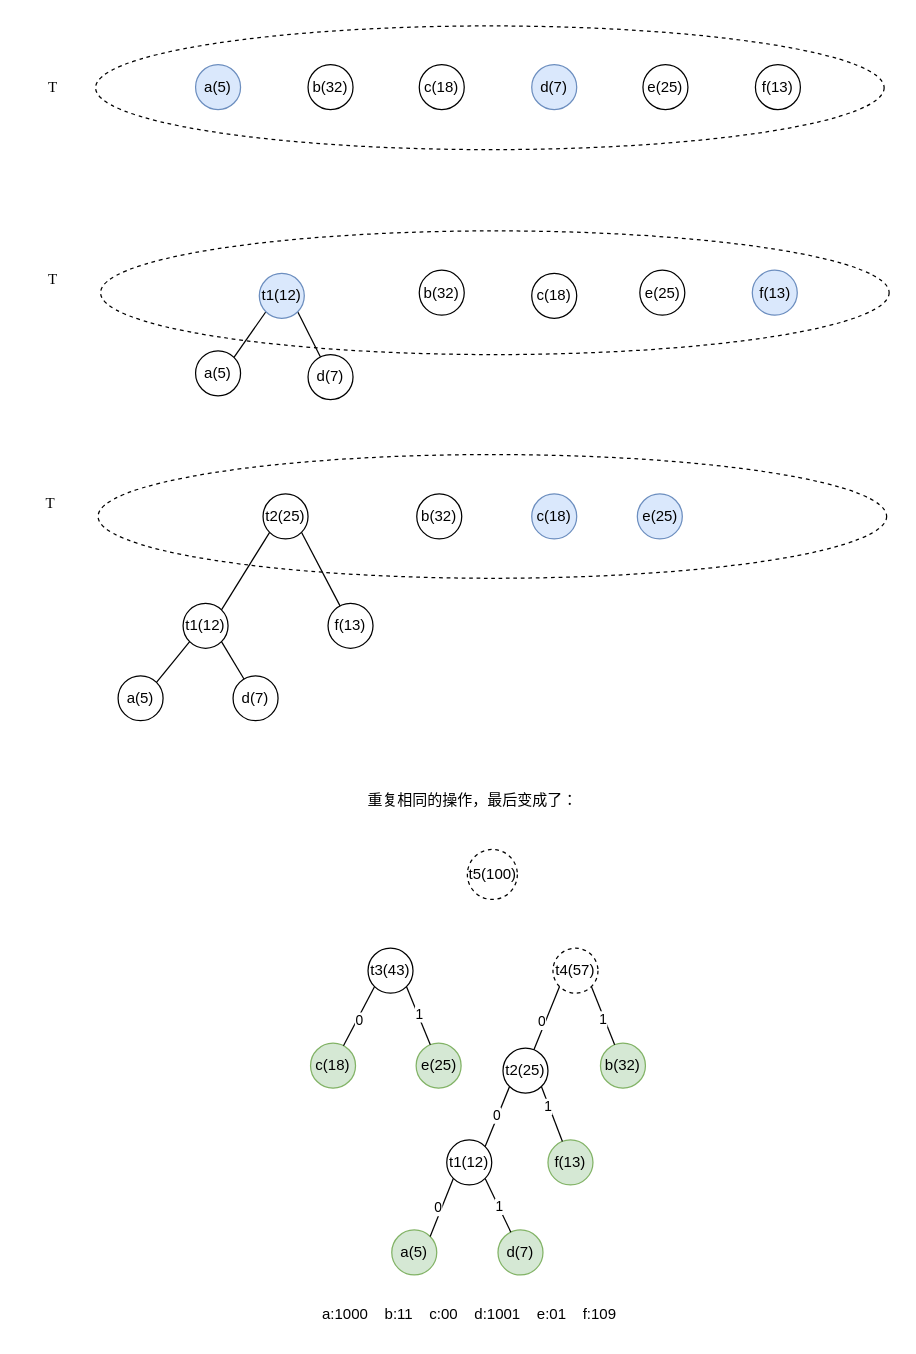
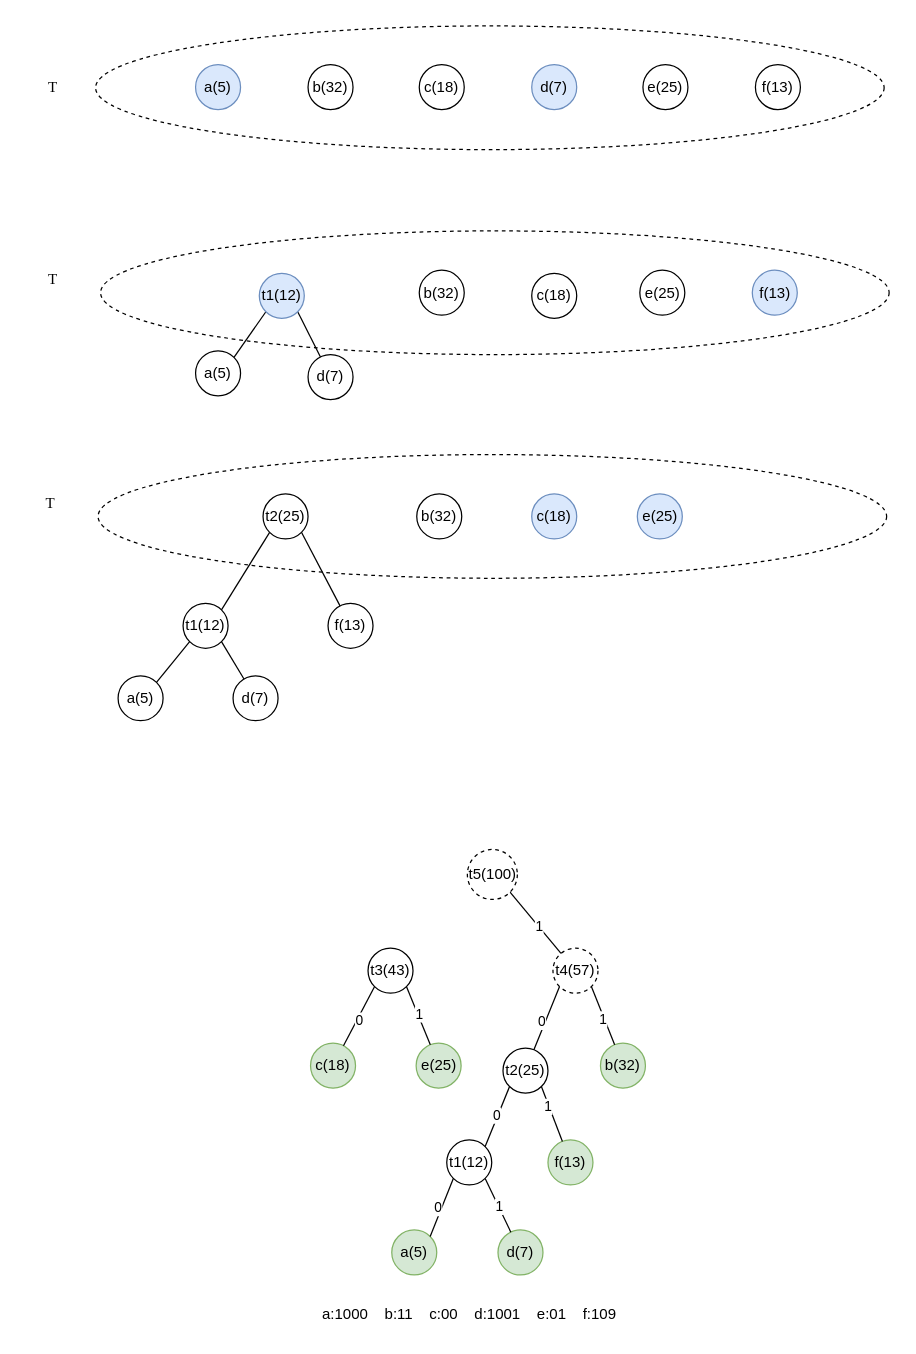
- <mxCell id="35" value="重复相同的操作，最后变成了：" style="text;html=1;strokeColor=none;fillColor=none;align=center;verticalAlign=middle;whiteSpace=wrap;rounded=0;dashed=1;" vertex="1" parent="1"><mxGeometry x="286" y="630" width="184" height="20" as="geometry" /></mxCell>
+ <mxCell id="62" style="edgeStyle=none;rounded=0;orthogonalLoop=1;jettySize=auto;html=1;exitX=1;exitY=1;exitDx=0;exitDy=0;startArrow=none;startFill=0;endArrow=none;endFill=0;" edge="1" parent="1" source="64" target="61"><mxGeometry relative="1" as="geometry" /></mxCell>
+ <mxCell id="63" value="1" style="edgeLabel;html=1;align=center;verticalAlign=middle;resizable=0;points=[];" vertex="1" connectable="0" parent="62"><mxGeometry x="0.11" relative="1" as="geometry"><mxPoint as="offset" /></mxGeometry></mxCell>
